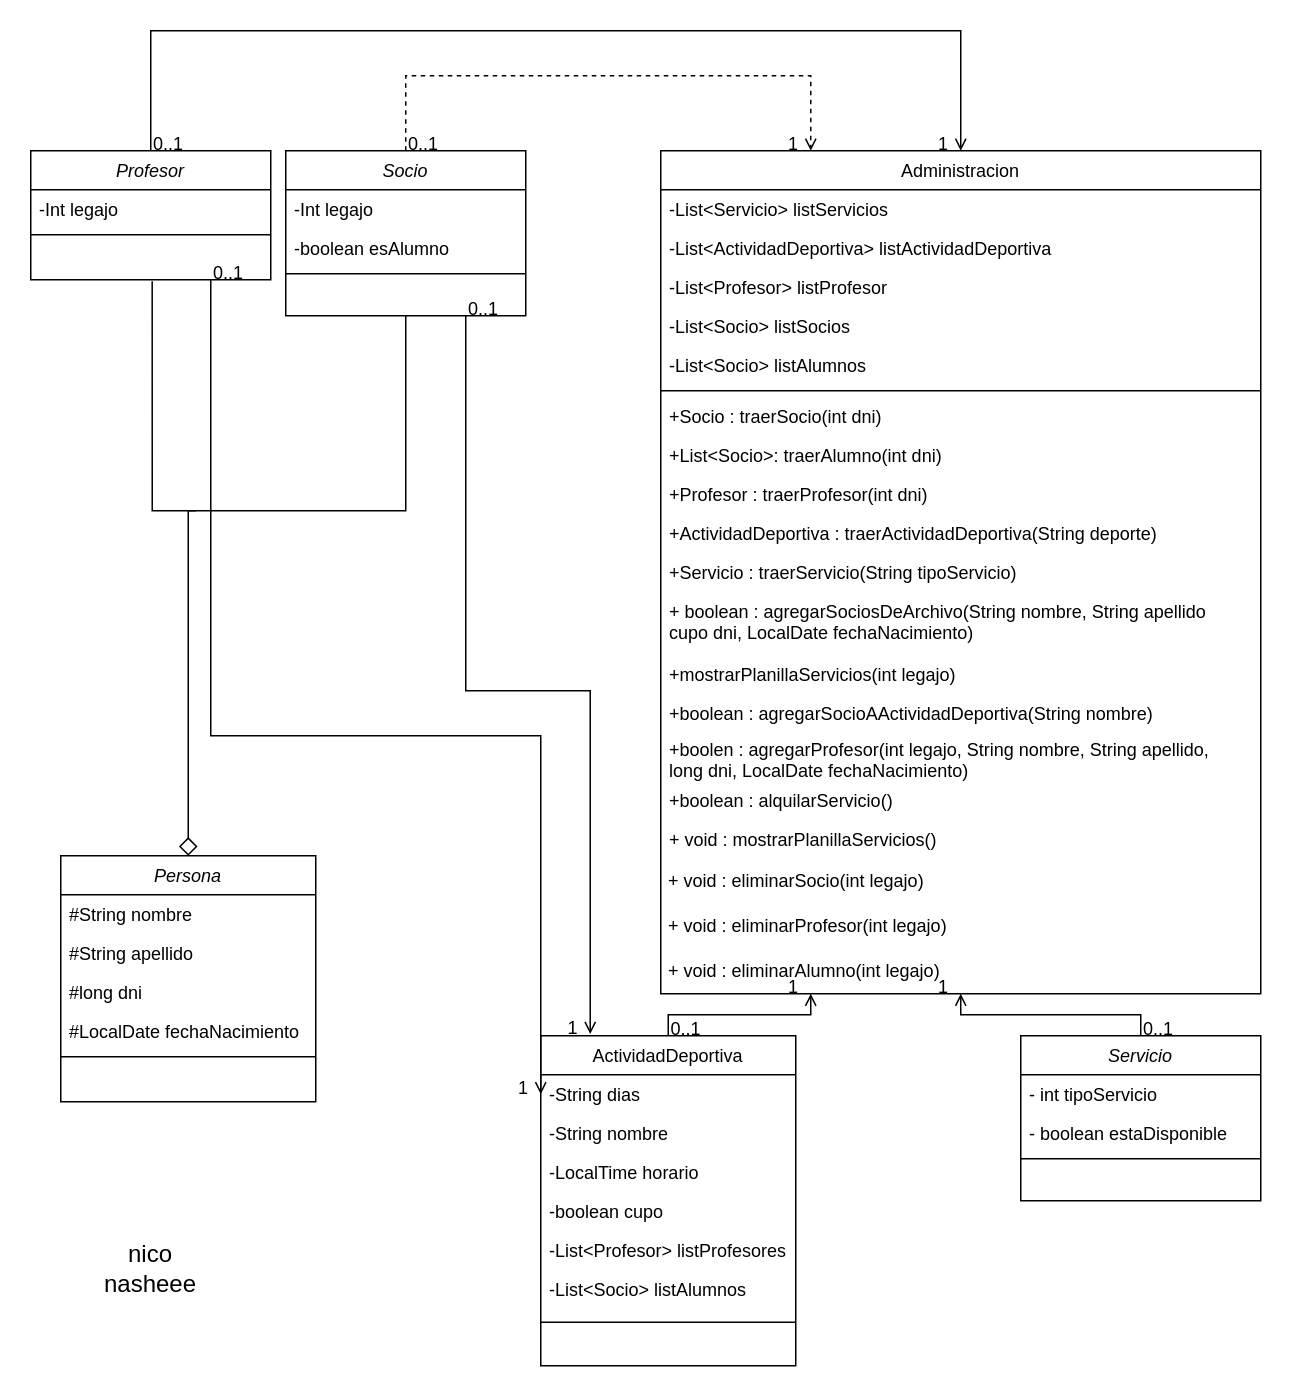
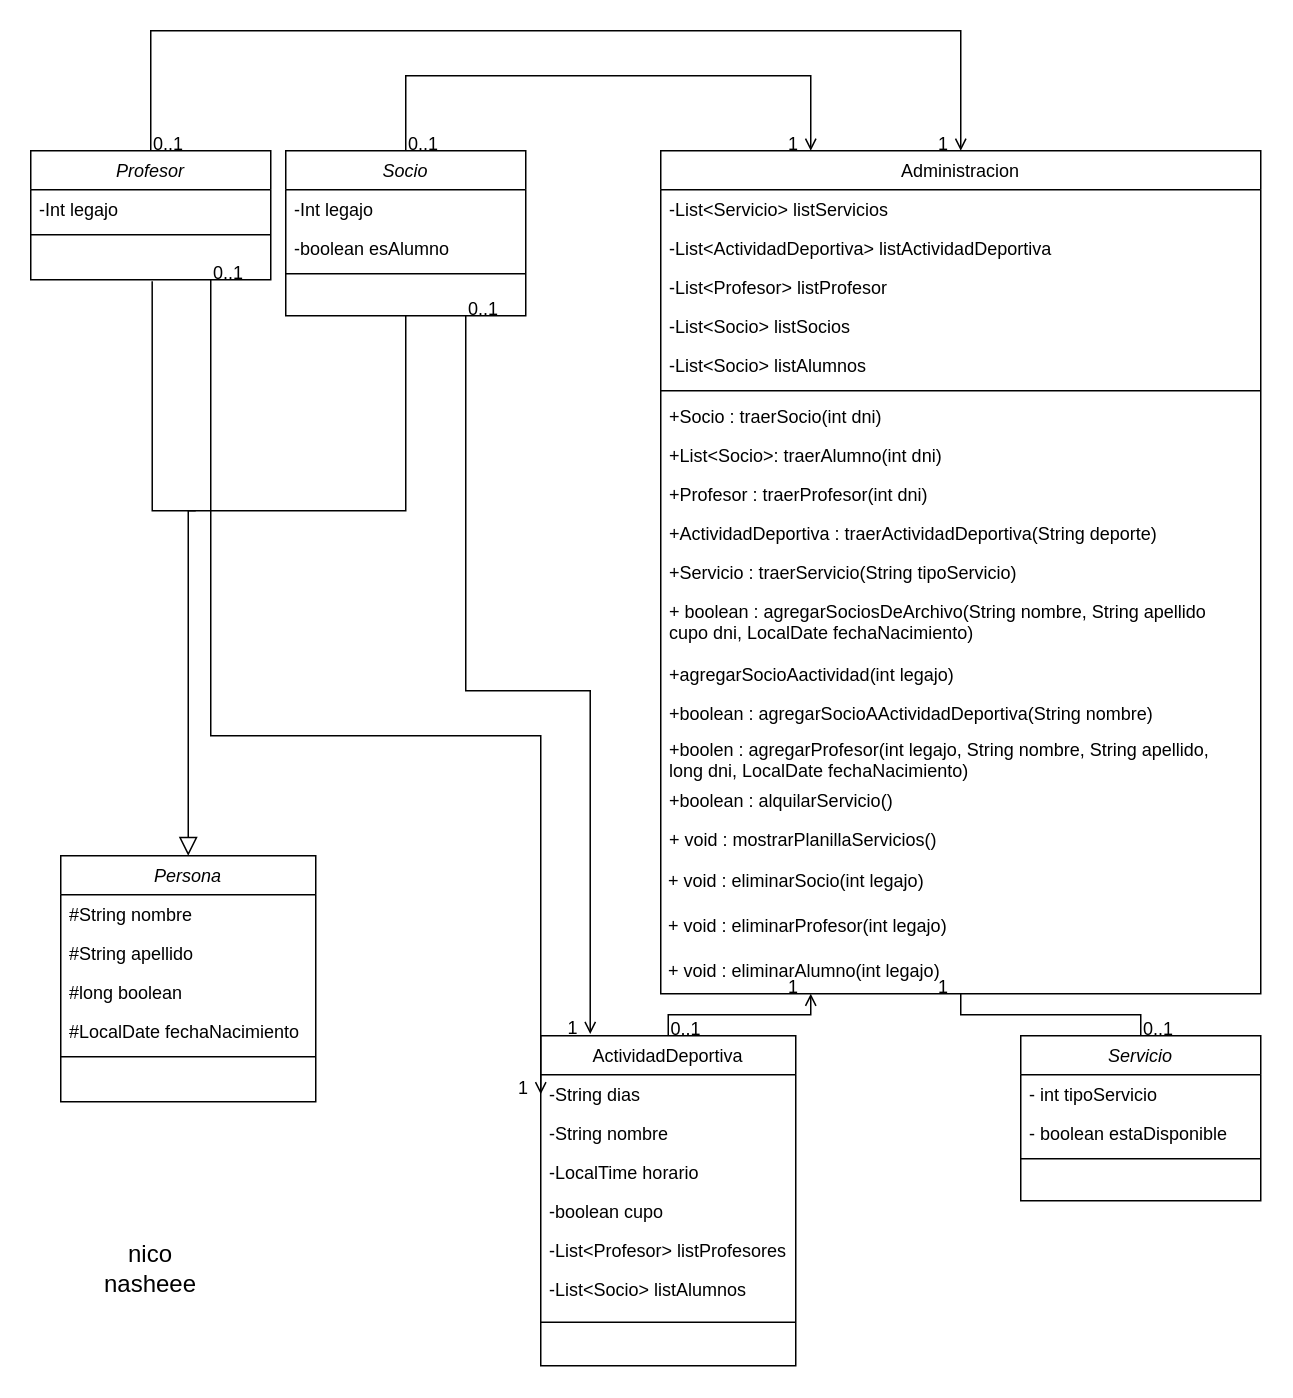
- <mxCell id="45" value="" style="endArrow=open;shadow=0;strokeWidth=1;rounded=0;endFill=1;edgeStyle=elbowEdgeStyle;elbow=vertical;exitX=0.5;exitY=0;exitDx=0;exitDy=0;entryX=0.25;entryY=0;entryDx=0;entryDy=0;dashed=1;" edge="1" parent="1" source="41" target="14"><mxGeometry x="0.5" y="41" relative="1" as="geometry"><mxPoint x="580" y="85" as="sourcePoint" /><mxPoint x="700" y="130" as="targetPoint" /><mxPoint x="-40" y="32" as="offset" /><Array as="points"><mxPoint x="660" y="50" /></Array></mxGeometry></mxCell>
+ <mxCell id="45" value="" style="endArrow=open;shadow=0;strokeWidth=1;rounded=0;endFill=1;edgeStyle=elbowEdgeStyle;elbow=vertical;exitX=0.5;exitY=0;exitDx=0;exitDy=0;entryX=0.25;entryY=0;entryDx=0;entryDy=0;" edge="1" parent="1" source="41" target="14"><mxGeometry x="0.5" y="41" relative="1" as="geometry"><mxPoint x="580" y="85" as="sourcePoint" /><mxPoint x="700" y="130" as="targetPoint" /><mxPoint x="-40" y="32" as="offset" /><Array as="points"><mxPoint x="660" y="50" /></Array></mxGeometry></mxCell>
- <mxCell id="27" value="+mostrarPlanillaServicios(int legajo)" style="text;align=left;verticalAlign=top;spacingLeft=4;spacingRight=4;overflow=hidden;rotatable=0;points=[[0,0.5],[1,0.5]];portConstraint=eastwest;" vertex="1" parent="14"><mxGeometry y="336" width="400" height="26" as="geometry" /></mxCell>
+ <mxCell id="27" value="+agregarSocioAactividad(int legajo)" style="text;align=left;verticalAlign=top;spacingLeft=4;spacingRight=4;overflow=hidden;rotatable=0;points=[[0,0.5],[1,0.5]];portConstraint=eastwest;" vertex="1" parent="14"><mxGeometry y="336" width="400" height="26" as="geometry" /></mxCell>
- <mxCell id="57" value="" style="endArrow=diamond;endSize=10;endFill=0;shadow=0;strokeWidth=1;rounded=0;edgeStyle=elbowEdgeStyle;elbow=vertical;entryX=0.5;entryY=0;entryDx=0;entryDy=0;exitX=0.5;exitY=1;exitDx=0;exitDy=0;" edge="1" parent="1" source="41" target="51"><mxGeometry width="160" relative="1" as="geometry"><mxPoint x="270" y="240" as="sourcePoint" /><mxPoint x="350" y="340" as="targetPoint" /><Array as="points"><mxPoint x="200" y="340" /></Array></mxGeometry></mxCell>
+ <mxCell id="57" value="" style="endArrow=block;endSize=10;endFill=0;shadow=0;strokeWidth=1;rounded=0;edgeStyle=elbowEdgeStyle;elbow=vertical;entryX=0.5;entryY=0;entryDx=0;entryDy=0;exitX=0.5;exitY=1;exitDx=0;exitDy=0;" edge="1" parent="1" source="41" target="51"><mxGeometry width="160" relative="1" as="geometry"><mxPoint x="270" y="240" as="sourcePoint" /><mxPoint x="350" y="340" as="targetPoint" /><Array as="points"><mxPoint x="200" y="340" /></Array></mxGeometry></mxCell>
- <mxCell id="54" value="#long dni" style="text;align=left;verticalAlign=top;spacingLeft=4;spacingRight=4;overflow=hidden;rotatable=0;points=[[0,0.5],[1,0.5]];portConstraint=eastwest;rounded=0;shadow=0;html=0;" vertex="1" parent="51"><mxGeometry y="78" width="170" height="26" as="geometry" /></mxCell>
+ <mxCell id="54" value="#long boolean" style="text;align=left;verticalAlign=top;spacingLeft=4;spacingRight=4;overflow=hidden;rotatable=0;points=[[0,0.5],[1,0.5]];portConstraint=eastwest;rounded=0;shadow=0;html=0;" vertex="1" parent="51"><mxGeometry y="78" width="170" height="26" as="geometry" /></mxCell>
- <mxCell id="35" value="" style="endArrow=open;shadow=0;strokeWidth=1;rounded=0;endFill=1;edgeStyle=elbowEdgeStyle;elbow=vertical;" edge="1" parent="1" source="2" target="14"><mxGeometry x="0.5" y="41" relative="1" as="geometry"><mxPoint x="400" y="192" as="sourcePoint" /><mxPoint x="560" y="192" as="targetPoint" /><mxPoint x="-40" y="32" as="offset" /></mxGeometry></mxCell>
+ <mxCell id="35" value="" style="endArrow=none;shadow=0;strokeWidth=1;rounded=0;endFill=1;edgeStyle=elbowEdgeStyle;elbow=vertical;" edge="1" parent="1" source="2" target="14"><mxGeometry x="0.5" y="41" relative="1" as="geometry"><mxPoint x="400" y="192" as="sourcePoint" /><mxPoint x="560" y="192" as="targetPoint" /><mxPoint x="-40" y="32" as="offset" /></mxGeometry></mxCell>
